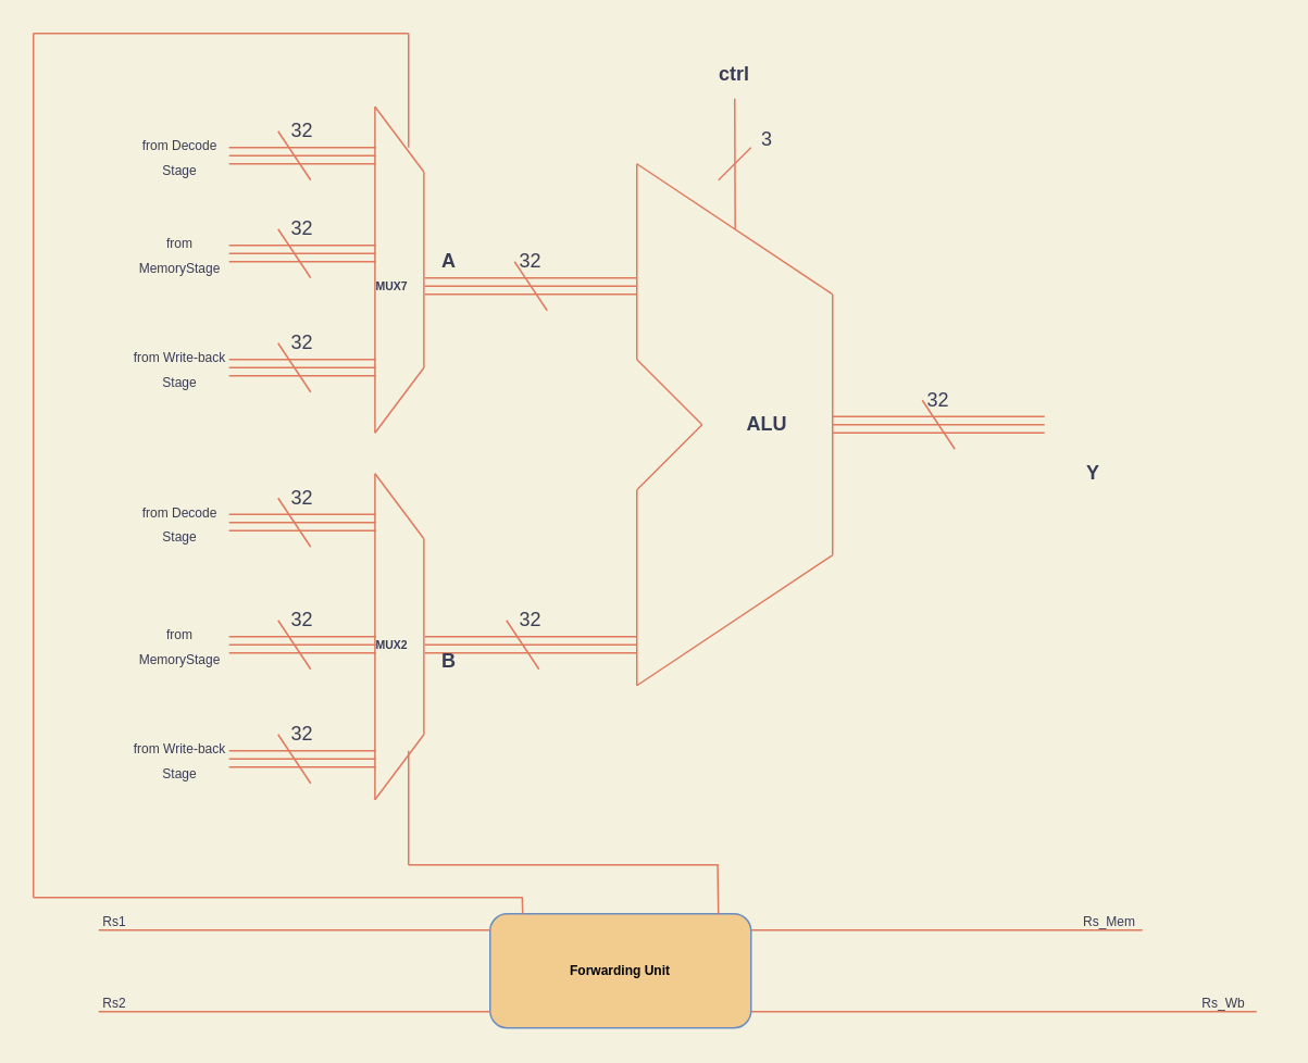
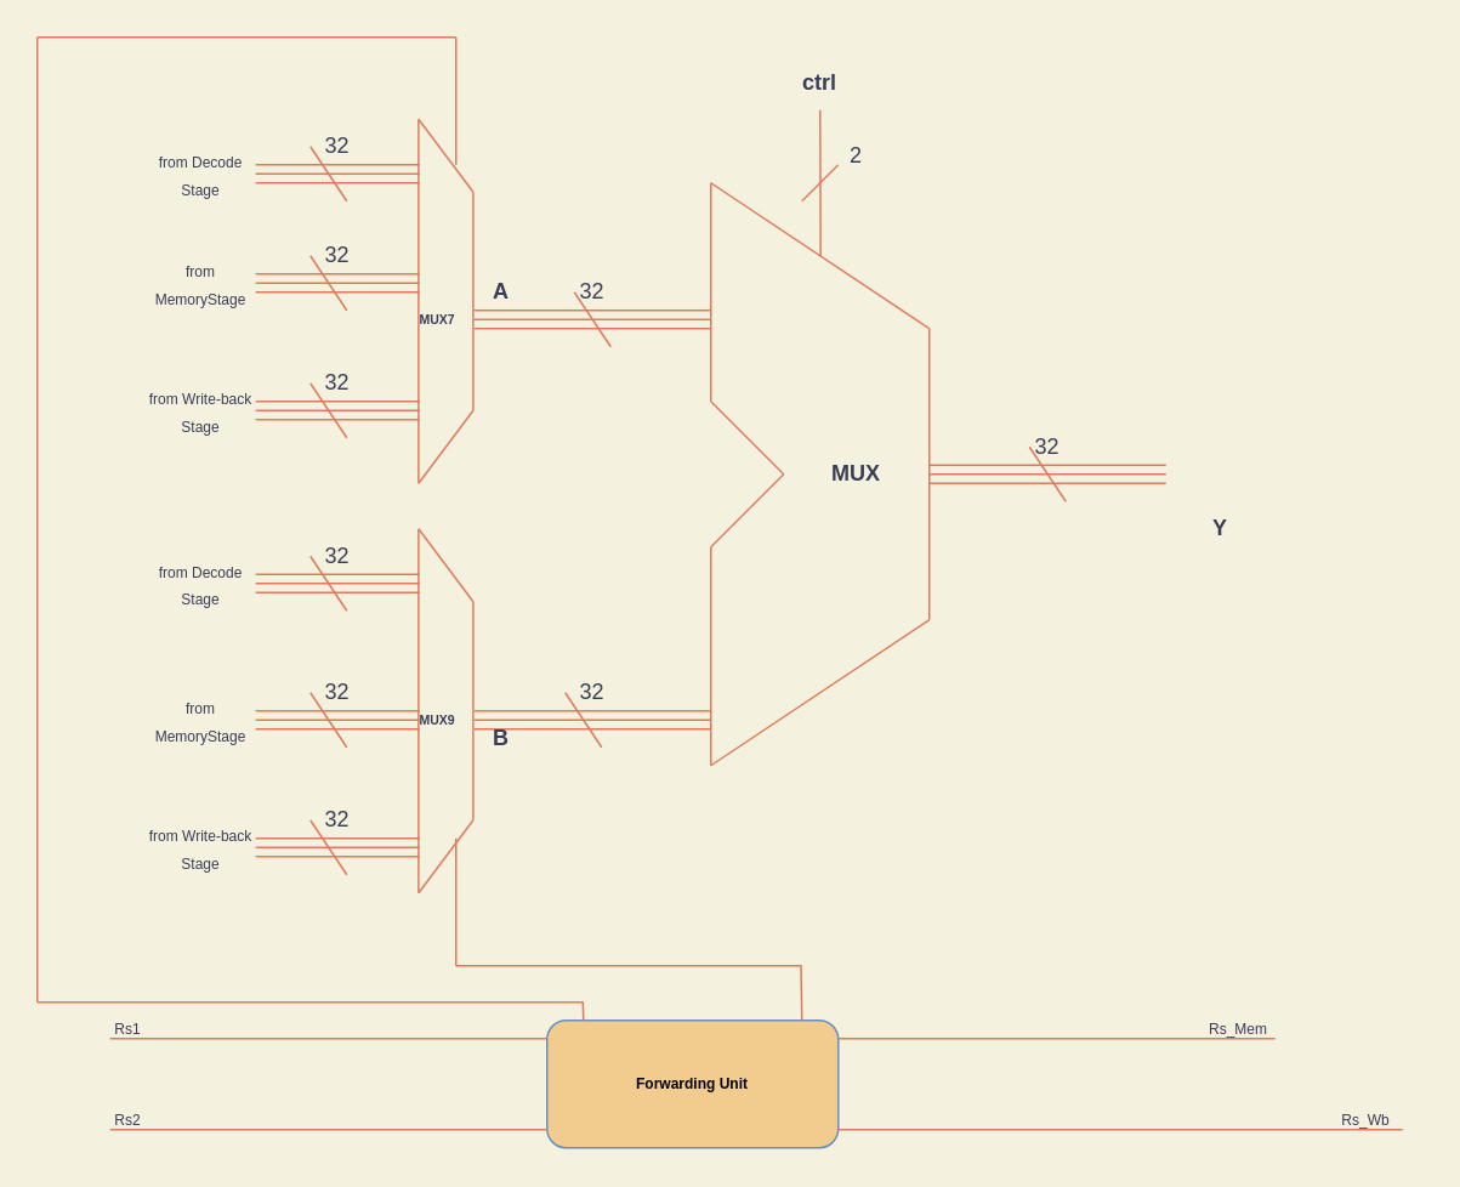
- <mxCell id="14" value="3" style="text;html=1;strokeColor=none;fillColor=none;align=center;verticalAlign=middle;whiteSpace=wrap;rounded=0;fontColor=#393C56;direction=east;" vertex="1" parent="1"><mxGeometry x="440" y="70" width="60" height="30" as="geometry" /></mxCell>
+ <mxCell id="14" value="2" style="text;html=1;strokeColor=none;fillColor=none;align=center;verticalAlign=middle;whiteSpace=wrap;rounded=0;fontColor=#393C56;direction=east;" vertex="1" parent="1"><mxGeometry x="440" y="70" width="60" height="30" as="geometry" /></mxCell>
- <mxCell id="9" value="&lt;b&gt;ALU&lt;/b&gt;" style="text;html=1;strokeColor=none;fillColor=none;align=center;verticalAlign=middle;whiteSpace=wrap;rounded=0;fontColor=#393C56;direction=east;" vertex="1" parent="1"><mxGeometry x="440" y="245" width="60" height="30" as="geometry" /></mxCell>
+ <mxCell id="9" value="&lt;b&gt;MUX&lt;/b&gt;" style="text;html=1;strokeColor=none;fillColor=none;align=center;verticalAlign=middle;whiteSpace=wrap;rounded=0;fontColor=#393C56;direction=east;" vertex="1" parent="1"><mxGeometry x="440" y="245" width="60" height="30" as="geometry" /></mxCell>
- <mxCell id="76" value="&lt;font style=&quot;font-size: 7px&quot;&gt;&lt;b&gt;MUX2&lt;/b&gt;&lt;/font&gt;" style="text;html=1;strokeColor=none;fillColor=none;align=center;verticalAlign=middle;whiteSpace=wrap;rounded=0;sketch=0;fontSize=8;fontColor=#393C56;direction=west;" vertex="1" parent="1"><mxGeometry x="210" y="380" width="60" height="30" as="geometry" /></mxCell>
+ <mxCell id="76" value="&lt;font style=&quot;font-size: 7px&quot;&gt;&lt;b&gt;MUX9&lt;/b&gt;&lt;/font&gt;" style="text;html=1;strokeColor=none;fillColor=none;align=center;verticalAlign=middle;whiteSpace=wrap;rounded=0;sketch=0;fontSize=8;fontColor=#393C56;direction=west;" vertex="1" parent="1"><mxGeometry x="210" y="380" width="60" height="30" as="geometry" /></mxCell>
